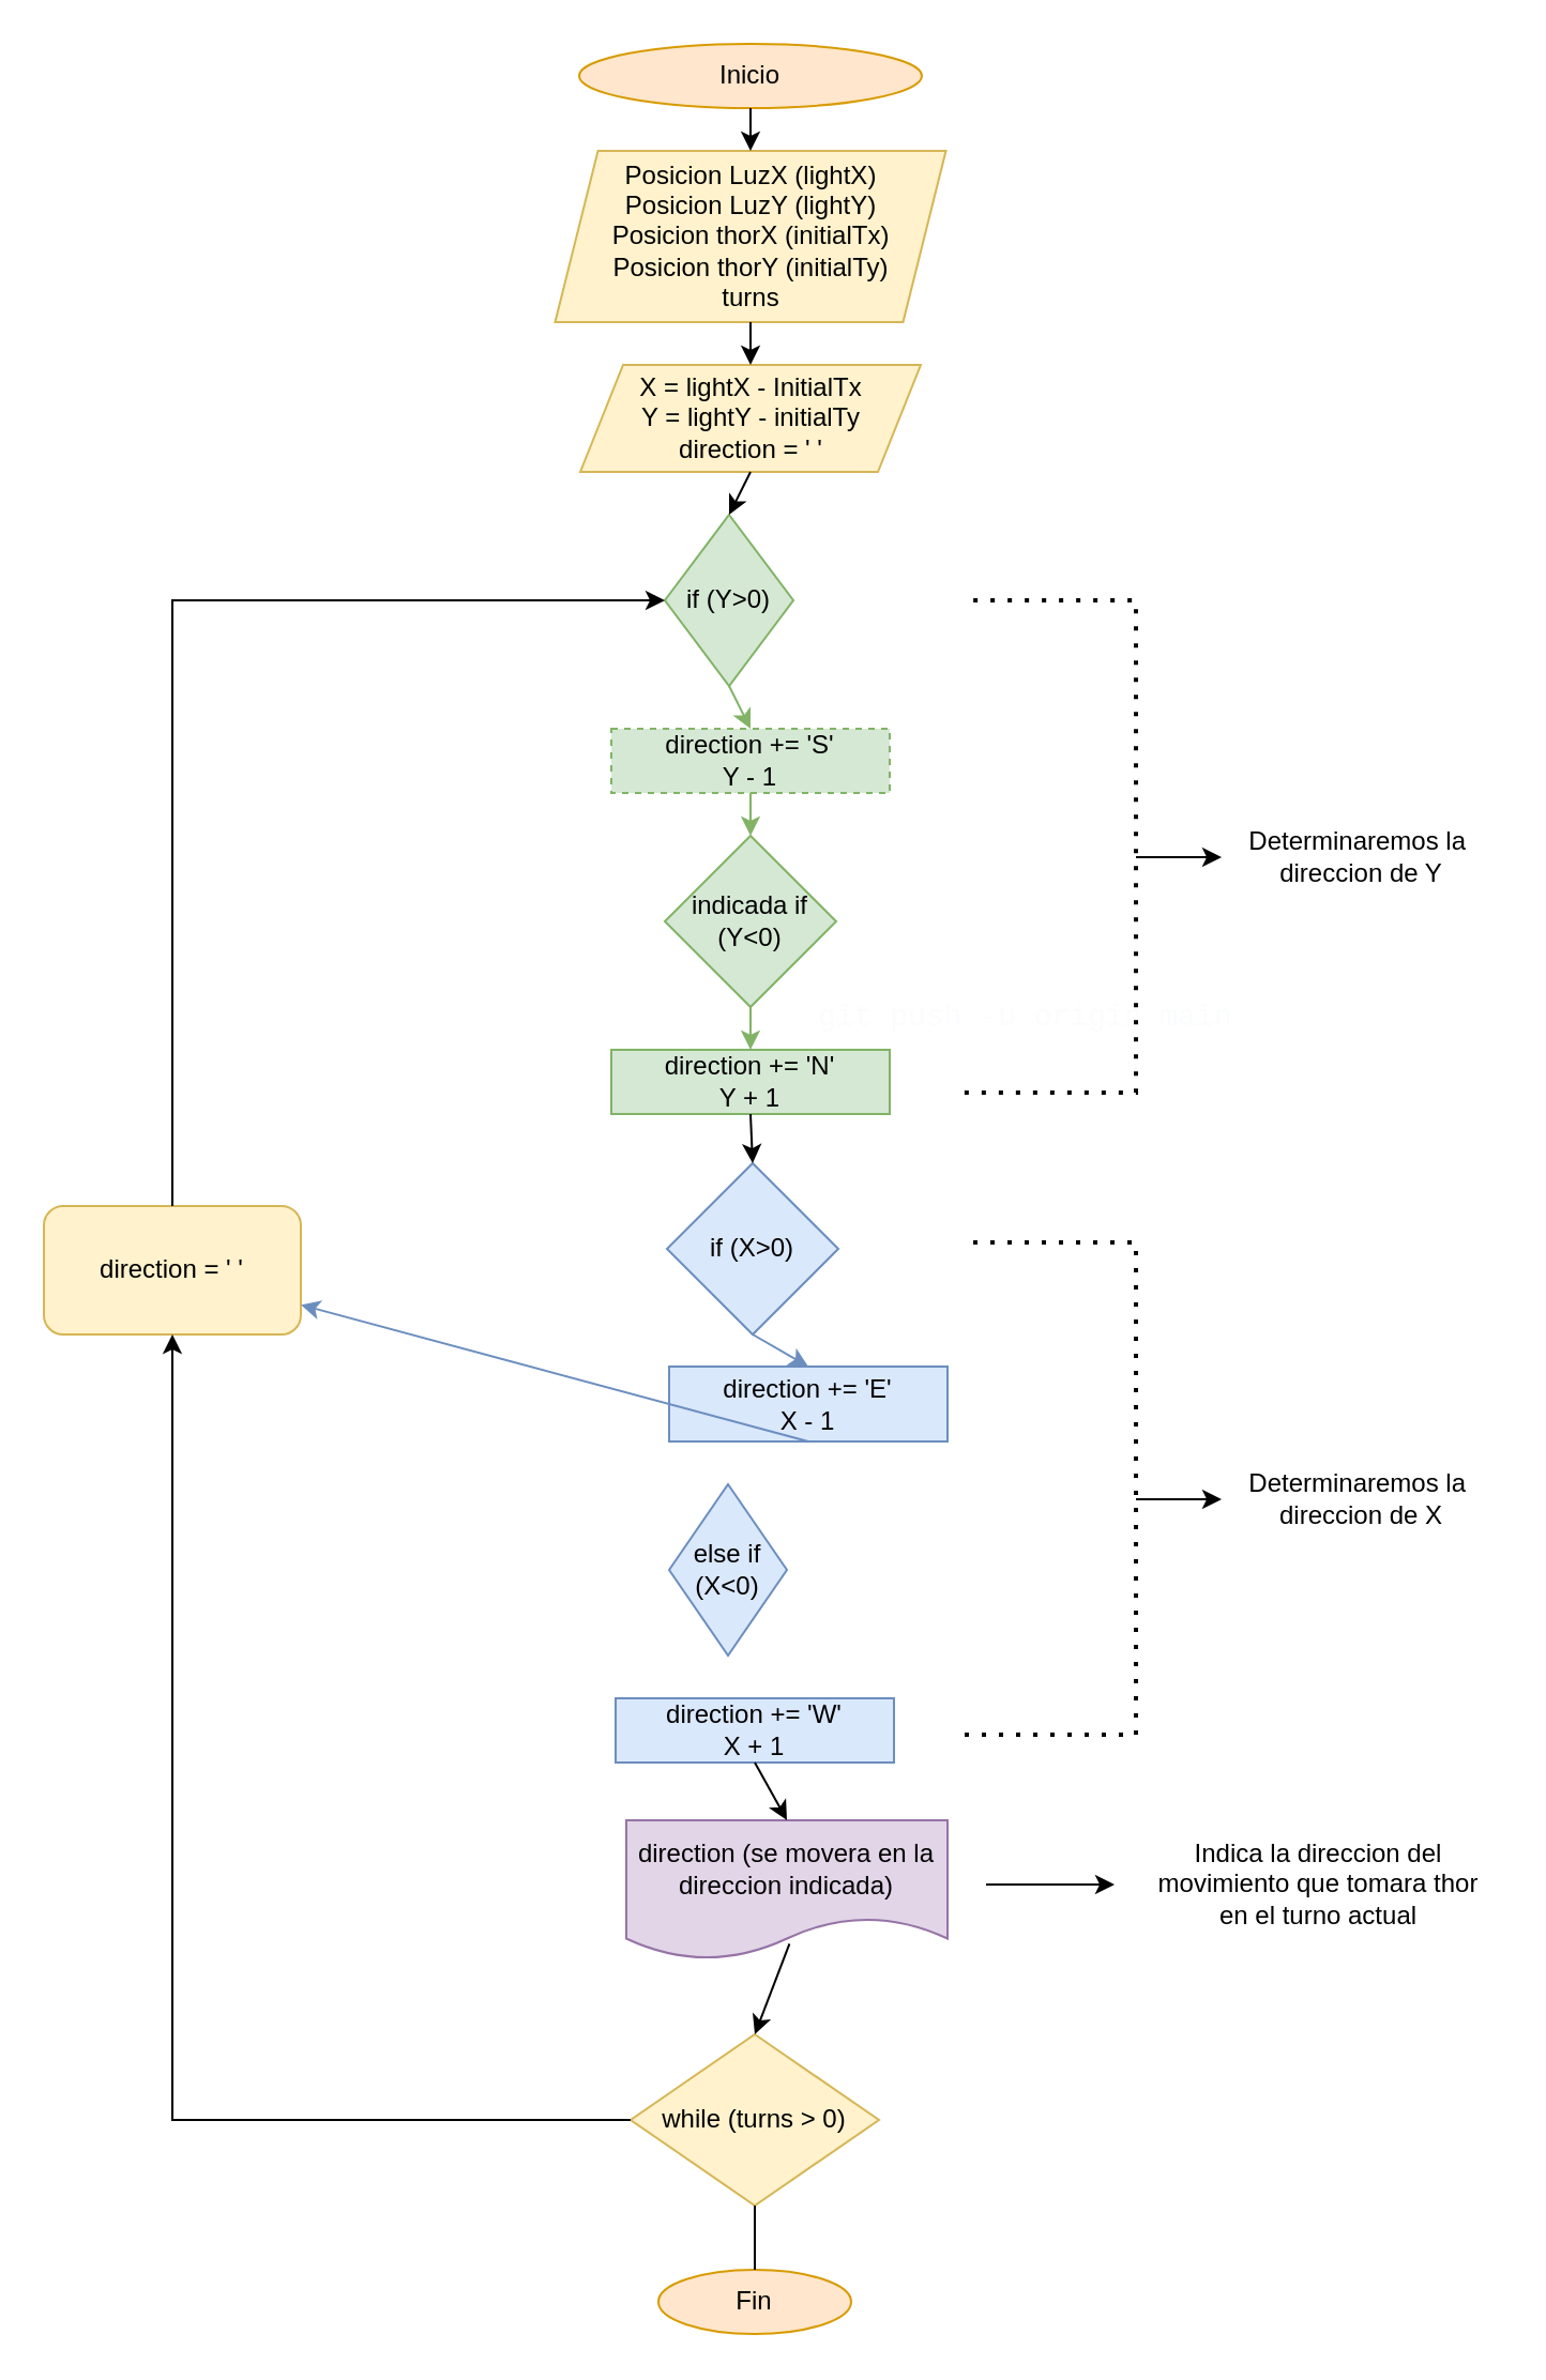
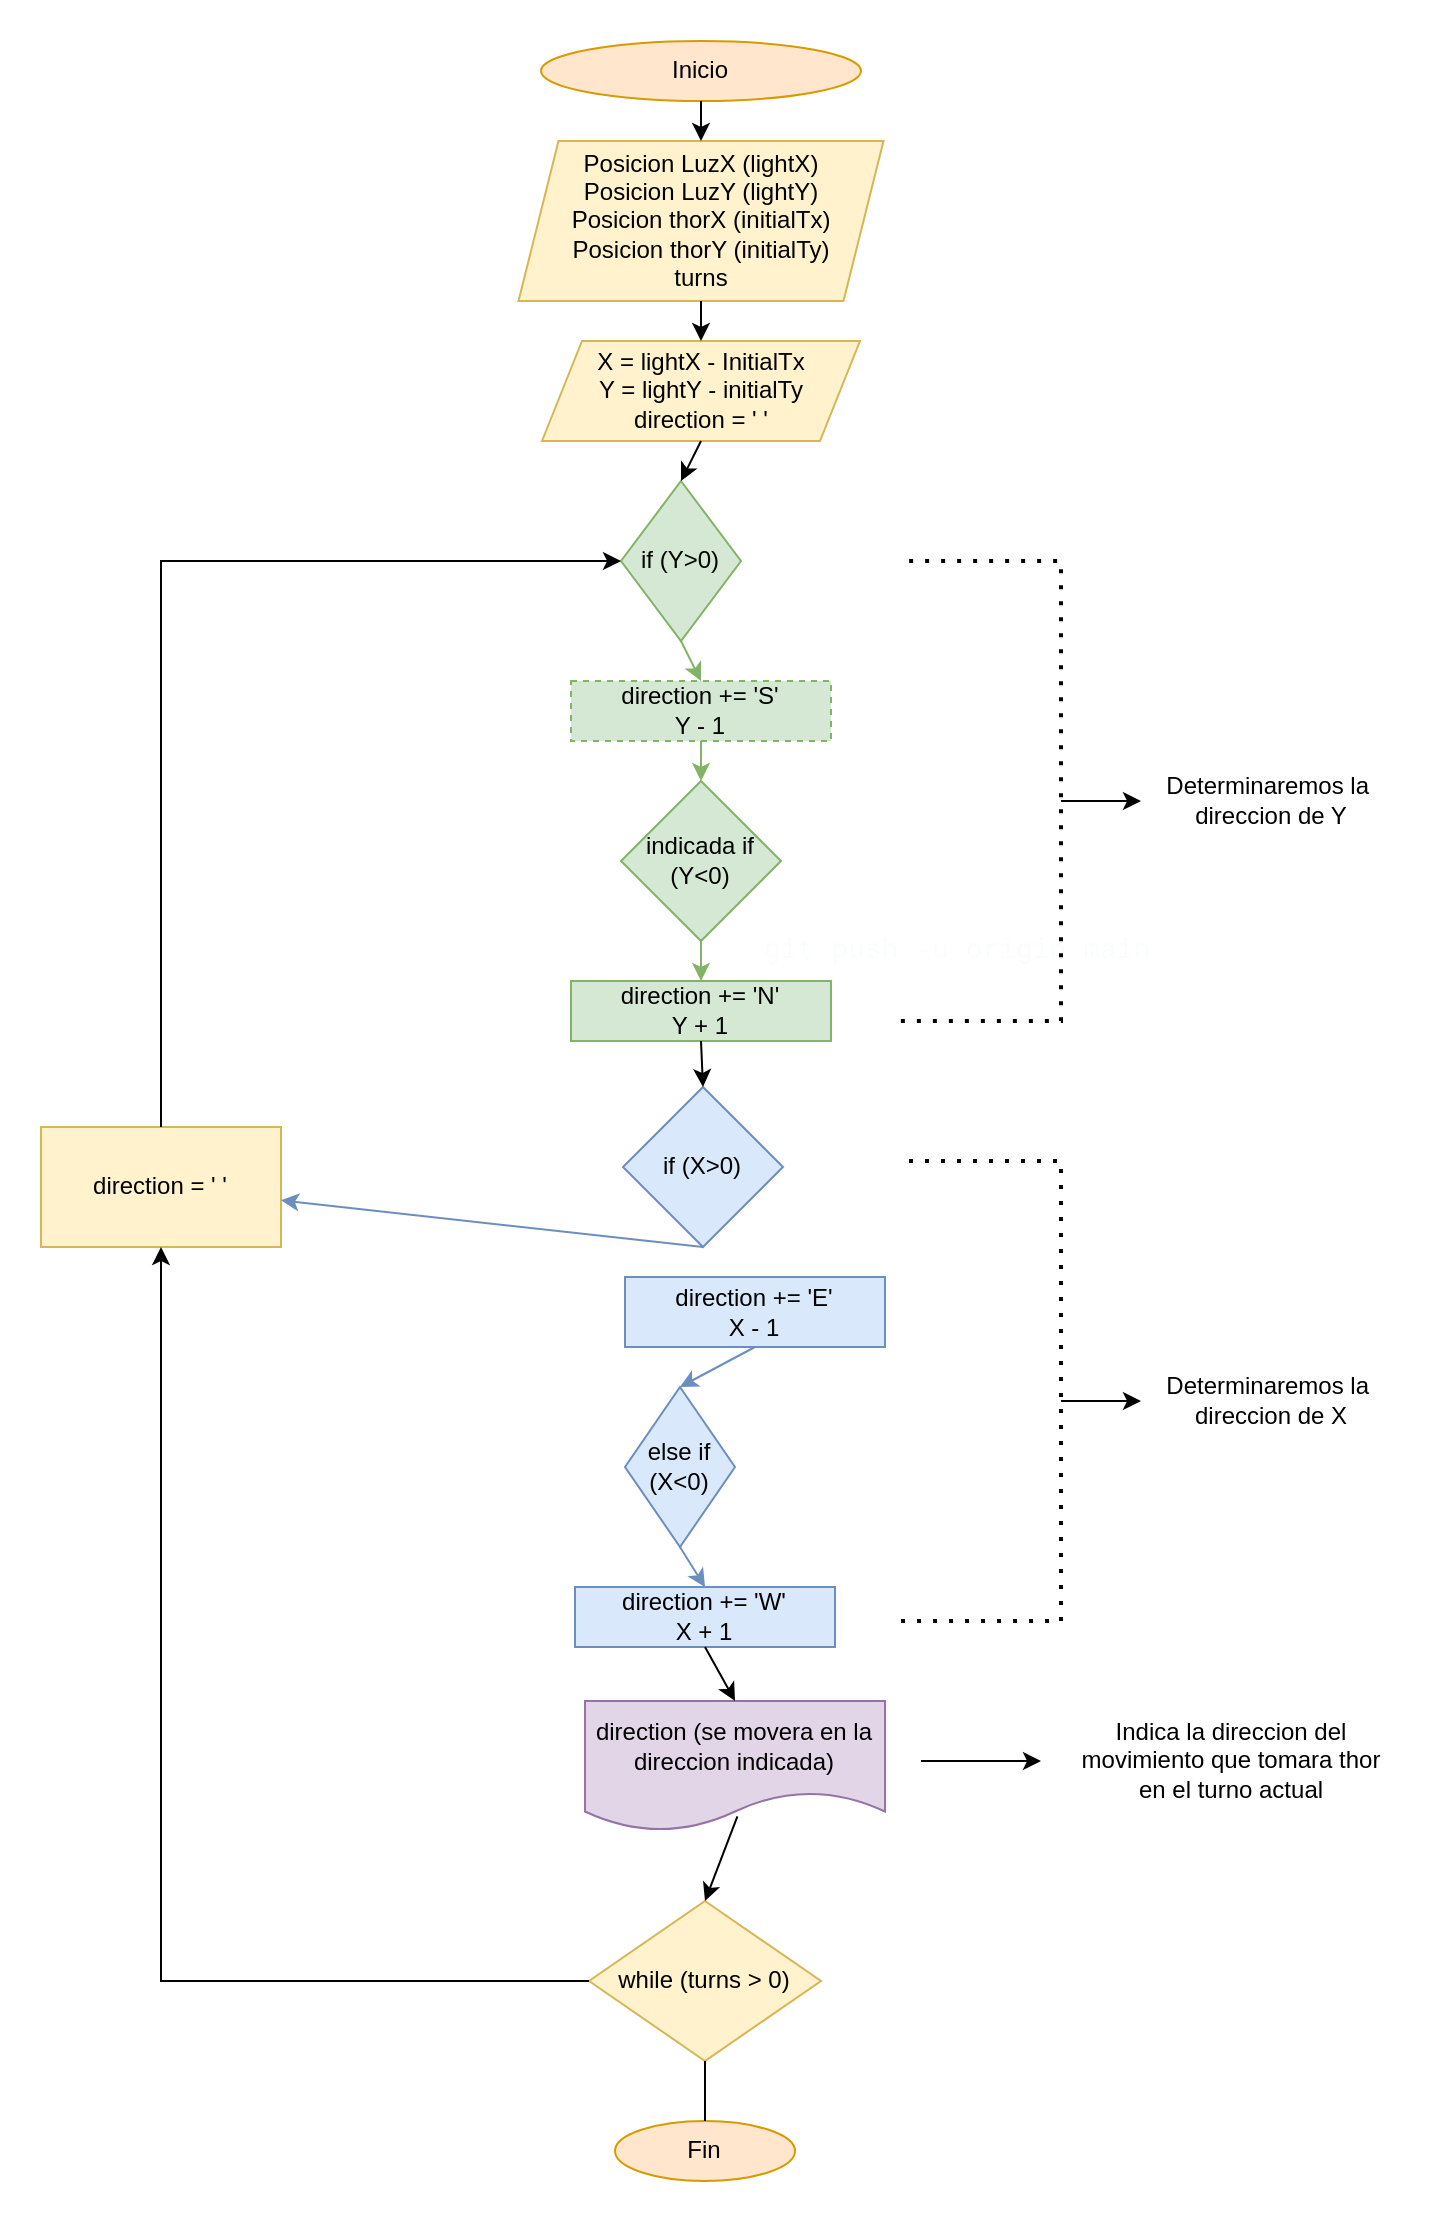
- <mxCell id="16" value="direction = ' '" style="whiteSpace=wrap;html=1;fillColor=#fff2cc;strokeColor=#d6b656;rounded=1;" vertex="1" parent="1"><mxGeometry x="20" y="563" width="120" height="60" as="geometry" /></mxCell>
+ <mxCell id="16" value="direction = ' '" style="rounded=0;whiteSpace=wrap;html=1;fillColor=#fff2cc;strokeColor=#d6b656;" vertex="1" parent="1"><mxGeometry x="20" y="563" width="120" height="60" as="geometry" /></mxCell>
- <mxCell id="24" value="" style="endArrow=classic;html=1;rounded=0;entryX=0.5;entryY=0;entryDx=0;entryDy=0;exitX=0.5;exitY=1;exitDx=0;exitDy=0;fillColor=#dae8fc;strokeColor=#6c8ebf;" edge="1" parent="1" source="11" target="12"><mxGeometry width="50" height="50" relative="1" as="geometry"><mxPoint x="320" y="710" as="sourcePoint" /><mxPoint x="370" y="660" as="targetPoint" /></mxGeometry></mxCell>
+ <mxCell id="24" value="" style="endArrow=classic;html=1;rounded=0;exitX=0.5;exitY=1;exitDx=0;exitDy=0;fillColor=#dae8fc;strokeColor=#6c8ebf;" edge="1" parent="1" source="11" target="16"><mxGeometry width="50" height="50" relative="1" as="geometry"><mxPoint x="320" y="710" as="sourcePoint" /><mxPoint x="370" y="660" as="targetPoint" /></mxGeometry></mxCell>
- <mxCell id="25" value="" style="endArrow=classic;html=1;rounded=0;exitX=0.5;exitY=1;exitDx=0;exitDy=0;fillColor=#dae8fc;strokeColor=#6c8ebf;" edge="1" parent="1" source="12" target="16"><mxGeometry width="50" height="50" relative="1" as="geometry"><mxPoint x="320" y="710" as="sourcePoint" /><mxPoint x="370" y="660" as="targetPoint" /></mxGeometry></mxCell>
+ <mxCell id="25" value="" style="endArrow=classic;html=1;rounded=0;entryX=0.5;entryY=0;entryDx=0;entryDy=0;exitX=0.5;exitY=1;exitDx=0;exitDy=0;fillColor=#dae8fc;strokeColor=#6c8ebf;" edge="1" parent="1" source="12" target="13"><mxGeometry width="50" height="50" relative="1" as="geometry"><mxPoint x="320" y="710" as="sourcePoint" /><mxPoint x="370" y="660" as="targetPoint" /></mxGeometry></mxCell>
+ <mxCell id="26" value="" style="endArrow=classic;html=1;rounded=0;entryX=0.5;entryY=0;entryDx=0;entryDy=0;exitX=0.5;exitY=1;exitDx=0;exitDy=0;fillColor=#dae8fc;strokeColor=#6c8ebf;" edge="1" parent="1" source="13" target="14"><mxGeometry width="50" height="50" relative="1" as="geometry"><mxPoint x="320" y="710" as="sourcePoint" /><mxPoint x="370" y="660" as="targetPoint" /></mxGeometry></mxCell>
